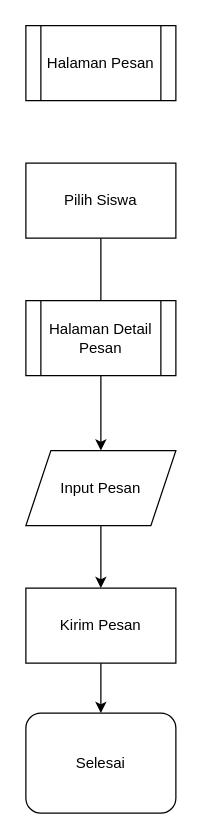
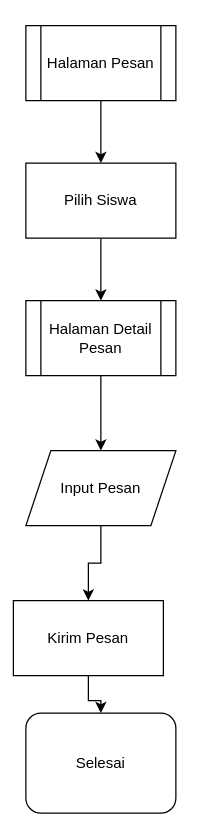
+ <mxCell id="2" value="" style="edgeStyle=orthogonalEdgeStyle;rounded=0;orthogonalLoop=1;jettySize=auto;html=1;" edge="1" parent="1" source="3" target="5"><mxGeometry relative="1" as="geometry" /></mxCell>
- <mxCell id="4" value="" style="edgeStyle=orthogonalEdgeStyle;rounded=0;orthogonalLoop=1;jettySize=auto;html=1;endArrow=none;" edge="1" parent="1" source="5" target="7"><mxGeometry relative="1" as="geometry" /></mxCell>
+ <mxCell id="4" value="" style="edgeStyle=orthogonalEdgeStyle;rounded=0;orthogonalLoop=1;jettySize=auto;html=1;" edge="1" parent="1" source="5" target="7"><mxGeometry relative="1" as="geometry" /></mxCell>
- <mxCell id="11" value="Kirim Pesan" style="whiteSpace=wrap;html=1;" vertex="1" parent="1"><mxGeometry x="20" y="470" width="120" height="60" as="geometry" /></mxCell>
+ <mxCell id="11" value="Kirim Pesan" style="whiteSpace=wrap;html=1;" vertex="1" parent="1"><mxGeometry x="10" y="480" width="120" height="60" as="geometry" /></mxCell>
